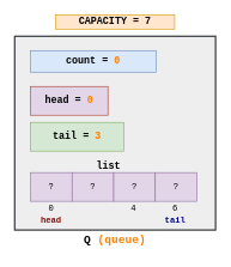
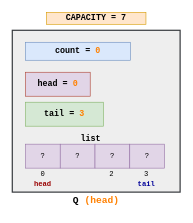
- <mxCell id="17" value="&lt;font face=&quot;Courier New&quot;&gt;4&lt;/font&gt;" style="text;html=1;align=center;verticalAlign=middle;whiteSpace=wrap;rounded=0;" parent="9" vertex="1"><mxGeometry x="134" y="64" width="20" height="20" as="geometry" /></mxCell>
+ <mxCell id="17" value="&lt;font face=&quot;Courier New&quot;&gt;2&lt;/font&gt;" style="text;html=1;align=center;verticalAlign=middle;whiteSpace=wrap;rounded=0;" parent="9" vertex="1"><mxGeometry x="134" y="64" width="20" height="20" as="geometry" /></mxCell>
- <mxCell id="18" value="&lt;font face=&quot;Courier New&quot;&gt;6&lt;/font&gt;" style="text;html=1;align=center;verticalAlign=middle;whiteSpace=wrap;rounded=0;" parent="9" vertex="1"><mxGeometry x="192" y="64" width="20" height="20" as="geometry" /></mxCell>
+ <mxCell id="18" value="&lt;font face=&quot;Courier New&quot;&gt;3&lt;/font&gt;" style="text;html=1;align=center;verticalAlign=middle;whiteSpace=wrap;rounded=0;" parent="9" vertex="1"><mxGeometry x="192" y="64" width="20" height="20" as="geometry" /></mxCell>
- <mxCell id="5" value="&lt;font style=&quot;font-size: 16px;&quot; face=&quot;Courier New&quot;&gt;&lt;b&gt;Q &lt;font color=&quot;#ff8000&quot;&gt;(&lt;/font&gt;&lt;/b&gt;&lt;/font&gt;&lt;font color=&quot;#ff8000&quot;&gt;&lt;b style=&quot;font-family: &amp;quot;Courier New&amp;quot;; font-size: 16px;&quot;&gt;queue&lt;/b&gt;&lt;font style=&quot;font-size: 16px;&quot; face=&quot;Courier New&quot;&gt;&lt;b&gt;)&lt;/b&gt;&lt;/font&gt;&lt;/font&gt;" style="text;html=1;align=center;verticalAlign=middle;whiteSpace=wrap;rounded=0;" parent="2" vertex="1"><mxGeometry x="95" y="300" width="90" height="30" as="geometry" /></mxCell>
+ <mxCell id="5" value="&lt;font style=&quot;font-size: 16px;&quot; face=&quot;Courier New&quot;&gt;&lt;b&gt;Q &lt;font color=&quot;#ff8000&quot;&gt;(&lt;/font&gt;&lt;/b&gt;&lt;/font&gt;&lt;font color=&quot;#ff8000&quot;&gt;&lt;b style=&quot;font-family: &amp;quot;Courier New&amp;quot;; font-size: 16px;&quot;&gt;head&lt;/b&gt;&lt;font style=&quot;font-size: 16px;&quot; face=&quot;Courier New&quot;&gt;&lt;b&gt;)&lt;/b&gt;&lt;/font&gt;&lt;/font&gt;" style="text;html=1;align=center;verticalAlign=middle;whiteSpace=wrap;rounded=0;" parent="2" vertex="1"><mxGeometry x="95" y="300" width="90" height="30" as="geometry" /></mxCell>
